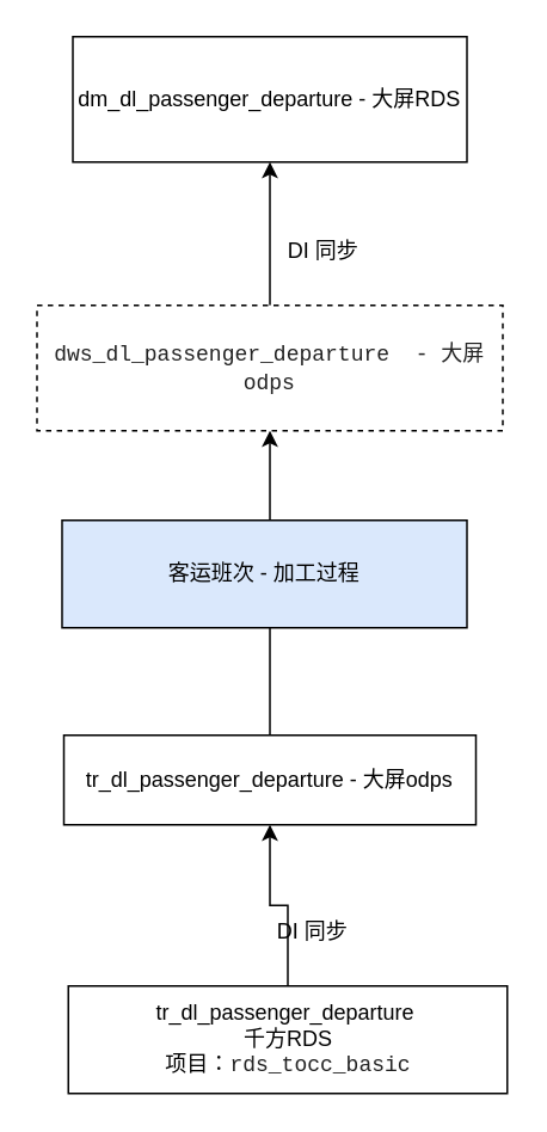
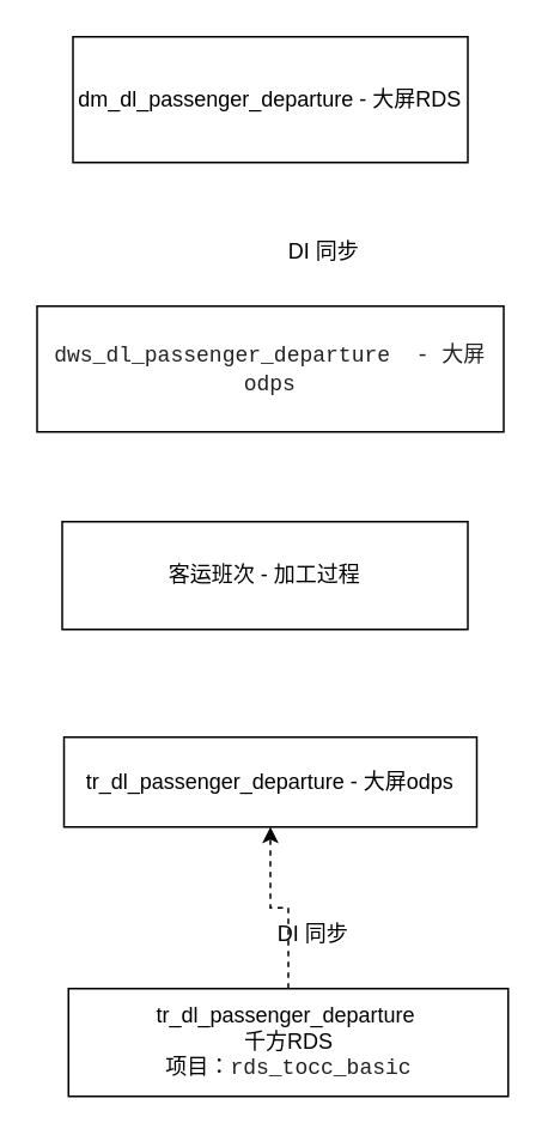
- <mxCell id="3" style="edgeStyle=orthogonalEdgeStyle;rounded=0;orthogonalLoop=1;jettySize=auto;html=1;entryX=0.5;entryY=1;entryDx=0;entryDy=0;" edge="1" parent="1" source="4" target="2"><mxGeometry relative="1" as="geometry" /></mxCell>
- <mxCell id="4" value="&lt;span style=&quot;color: rgb(34 , 34 , 34) ; font-family: &amp;#34;consolas&amp;#34; , &amp;#34;lucida console&amp;#34; , &amp;#34;courier new&amp;#34; , monospace ; text-align: left&quot;&gt;dws_dl_passenger_departure&amp;nbsp; - 大屏odps&lt;/span&gt;" style="rounded=0;whiteSpace=wrap;html=1;dashed=1;" vertex="1" parent="1"><mxGeometry x="20" y="170" width="260" height="70" as="geometry" /></mxCell>
+ <mxCell id="4" value="&lt;span style=&quot;color: rgb(34 , 34 , 34) ; font-family: &amp;#34;consolas&amp;#34; , &amp;#34;lucida console&amp;#34; , &amp;#34;courier new&amp;#34; , monospace ; text-align: left&quot;&gt;dws_dl_passenger_departure&amp;nbsp; - 大屏odps&lt;/span&gt;" style="rounded=0;whiteSpace=wrap;html=1;" vertex="1" parent="1"><mxGeometry x="20" y="170" width="260" height="70" as="geometry" /></mxCell>
- <mxCell id="11" value="客运班次 - 加工过程" style="rounded=0;whiteSpace=wrap;html=1;fillColor=#dae8fc;" vertex="1" parent="1"><mxGeometry x="34" y="290" width="226" height="60" as="geometry" /></mxCell>
+ <mxCell id="11" value="客运班次 - 加工过程" style="rounded=0;whiteSpace=wrap;html=1;" vertex="1" parent="1"><mxGeometry x="34" y="290" width="226" height="60" as="geometry" /></mxCell>
- <mxCell id="6" style="edgeStyle=orthogonalEdgeStyle;rounded=0;orthogonalLoop=1;jettySize=auto;html=1;entryX=0.5;entryY=1;entryDx=0;entryDy=0;" edge="1" parent="1" source="7" target="4"><mxGeometry relative="1" as="geometry" /></mxCell>
- <mxCell id="8" style="edgeStyle=orthogonalEdgeStyle;rounded=0;orthogonalLoop=1;jettySize=auto;html=1;entryX=0.5;entryY=1;entryDx=0;entryDy=0;" edge="1" parent="1" source="9" target="7"><mxGeometry relative="1" as="geometry" /></mxCell>
+ <mxCell id="8" style="edgeStyle=orthogonalEdgeStyle;rounded=0;orthogonalLoop=1;jettySize=auto;html=1;entryX=0.5;entryY=1;entryDx=0;entryDy=0;dashed=1;" edge="1" parent="1" source="9" target="7"><mxGeometry relative="1" as="geometry" /></mxCell>
